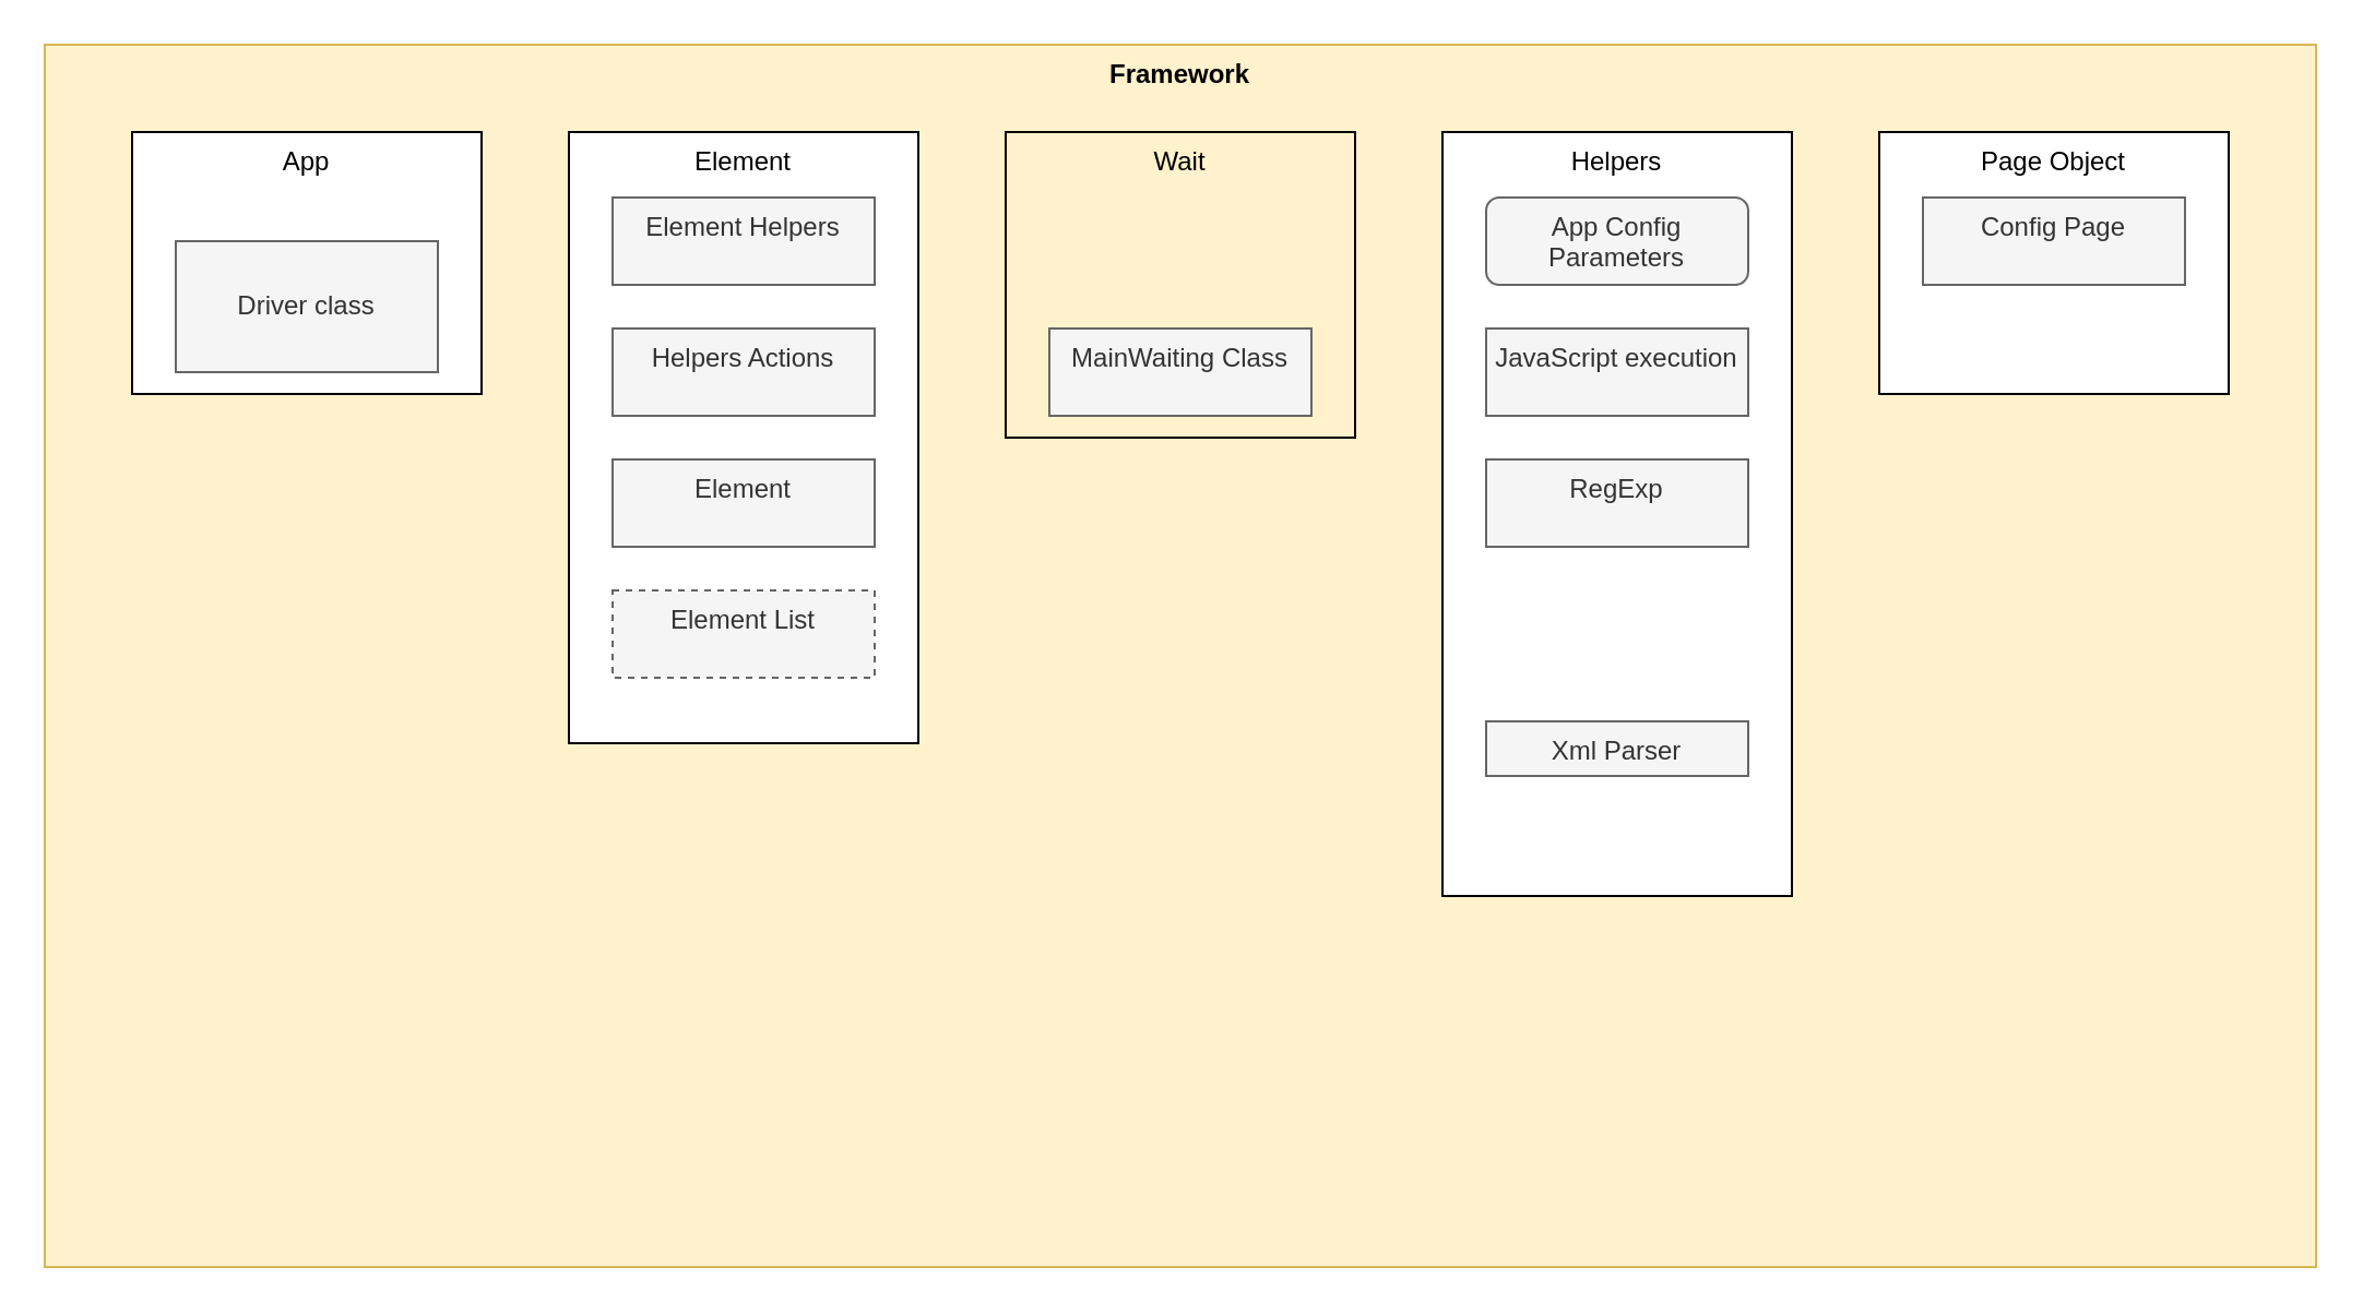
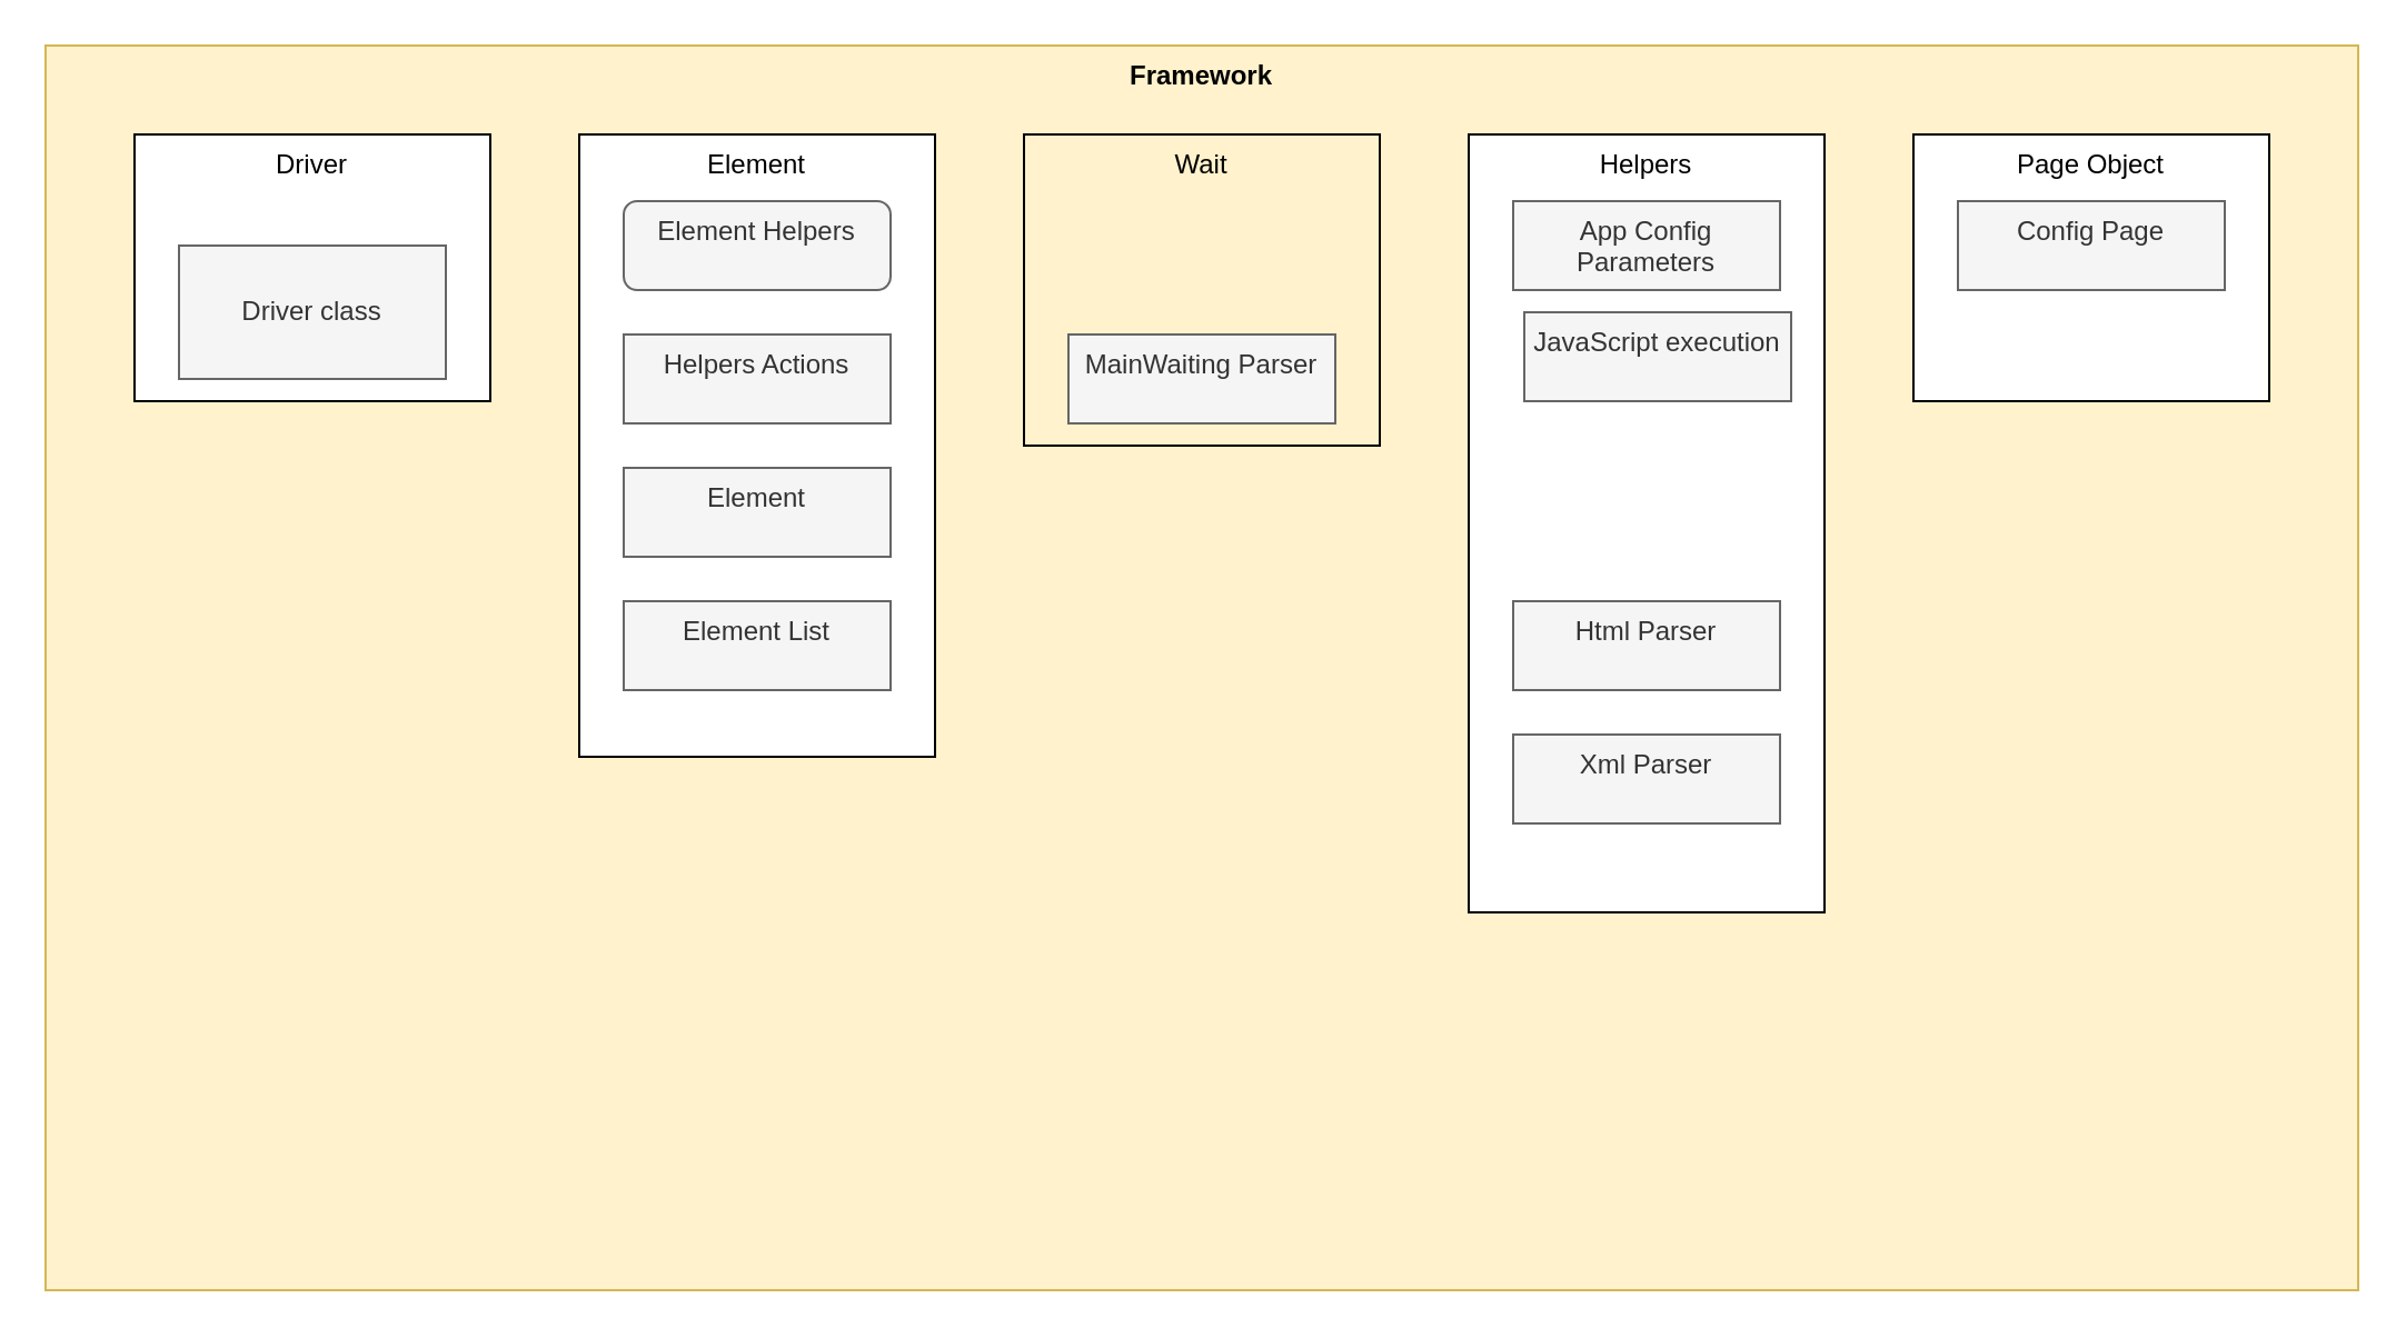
- <mxCell id="3" value="App" style="rounded=0;whiteSpace=wrap;html=1;verticalAlign=top;" vertex="1" parent="1"><mxGeometry x="60" y="60" width="160" height="120" as="geometry" /></mxCell>
+ <mxCell id="3" value="Driver" style="rounded=0;whiteSpace=wrap;html=1;verticalAlign=top;" vertex="1" parent="1"><mxGeometry x="60" y="60" width="160" height="120" as="geometry" /></mxCell>
- <mxCell id="16" value="Element Helpers" style="rounded=0;whiteSpace=wrap;html=1;verticalAlign=top;fillColor=#f5f5f5;strokeColor=#666666;fontColor=#333333;" vertex="1" parent="1"><mxGeometry x="280" y="90" width="120" height="40" as="geometry" /></mxCell>
+ <mxCell id="16" value="Element Helpers" style="whiteSpace=wrap;html=1;verticalAlign=top;fillColor=#f5f5f5;strokeColor=#666666;fontColor=#333333;rounded=1;" vertex="1" parent="1"><mxGeometry x="280" y="90" width="120" height="40" as="geometry" /></mxCell>
- <mxCell id="9" value="App Config Parameters" style="whiteSpace=wrap;html=1;verticalAlign=top;fillColor=#f5f5f5;strokeColor=#666666;fontColor=#333333;rounded=1;" vertex="1" parent="1"><mxGeometry x="680" y="90" width="120" height="40" as="geometry" /></mxCell>
+ <mxCell id="9" value="App Config Parameters" style="rounded=0;whiteSpace=wrap;html=1;verticalAlign=top;fillColor=#f5f5f5;strokeColor=#666666;fontColor=#333333;" vertex="1" parent="1"><mxGeometry x="680" y="90" width="120" height="40" as="geometry" /></mxCell>
- <mxCell id="15" value="MainWaiting Class" style="rounded=0;whiteSpace=wrap;html=1;verticalAlign=top;fillColor=#f5f5f5;strokeColor=#666666;fontColor=#333333;" vertex="1" parent="1"><mxGeometry x="480" y="150" width="120" height="40" as="geometry" /></mxCell>
+ <mxCell id="15" value="MainWaiting Parser" style="rounded=0;whiteSpace=wrap;html=1;verticalAlign=top;fillColor=#f5f5f5;strokeColor=#666666;fontColor=#333333;" vertex="1" parent="1"><mxGeometry x="480" y="150" width="120" height="40" as="geometry" /></mxCell>
- <mxCell id="10" value="JavaScript execution" style="rounded=0;whiteSpace=wrap;html=1;verticalAlign=top;fillColor=#f5f5f5;strokeColor=#666666;fontColor=#333333;" vertex="1" parent="1"><mxGeometry x="680" y="150" width="120" height="40" as="geometry" /></mxCell>
+ <mxCell id="10" value="JavaScript execution" style="rounded=0;whiteSpace=wrap;html=1;verticalAlign=top;fillColor=#f5f5f5;strokeColor=#666666;fontColor=#333333;" vertex="1" parent="1"><mxGeometry x="685" y="140" width="120" height="40" as="geometry" /></mxCell>
- <mxCell id="11" value="RegExp" style="rounded=0;whiteSpace=wrap;html=1;verticalAlign=top;fillColor=#f5f5f5;strokeColor=#666666;fontColor=#333333;" vertex="1" parent="1"><mxGeometry x="680" y="210" width="120" height="40" as="geometry" /></mxCell>
- <mxCell id="19" value="Element List" style="rounded=0;whiteSpace=wrap;html=1;verticalAlign=top;fillColor=#f5f5f5;strokeColor=#666666;fontColor=#333333;dashed=1;" vertex="1" parent="1"><mxGeometry x="280" y="270" width="120" height="40" as="geometry" /></mxCell>
+ <mxCell id="19" value="Element List" style="rounded=0;whiteSpace=wrap;html=1;verticalAlign=top;fillColor=#f5f5f5;strokeColor=#666666;fontColor=#333333;" vertex="1" parent="1"><mxGeometry x="280" y="270" width="120" height="40" as="geometry" /></mxCell>
+ <mxCell id="12" value="Html Parser" style="rounded=0;whiteSpace=wrap;html=1;verticalAlign=top;fillColor=#f5f5f5;strokeColor=#666666;fontColor=#333333;" vertex="1" parent="1"><mxGeometry x="680" y="270" width="120" height="40" as="geometry" /></mxCell>
- <mxCell id="13" value="Xml Parser" style="rounded=0;whiteSpace=wrap;html=1;verticalAlign=top;fillColor=#f5f5f5;strokeColor=#666666;fontColor=#333333;" vertex="1" parent="1"><mxGeometry x="680" y="330" width="120" height="25" as="geometry" /></mxCell>
+ <mxCell id="13" value="Xml Parser" style="rounded=0;whiteSpace=wrap;html=1;verticalAlign=top;fillColor=#f5f5f5;strokeColor=#666666;fontColor=#333333;" vertex="1" parent="1"><mxGeometry x="680" y="330" width="120" height="40" as="geometry" /></mxCell>
